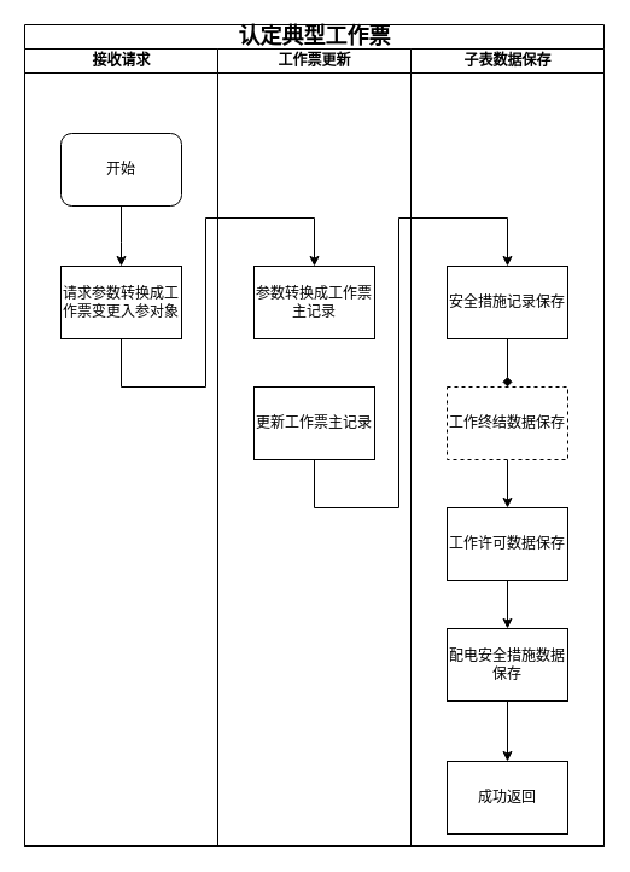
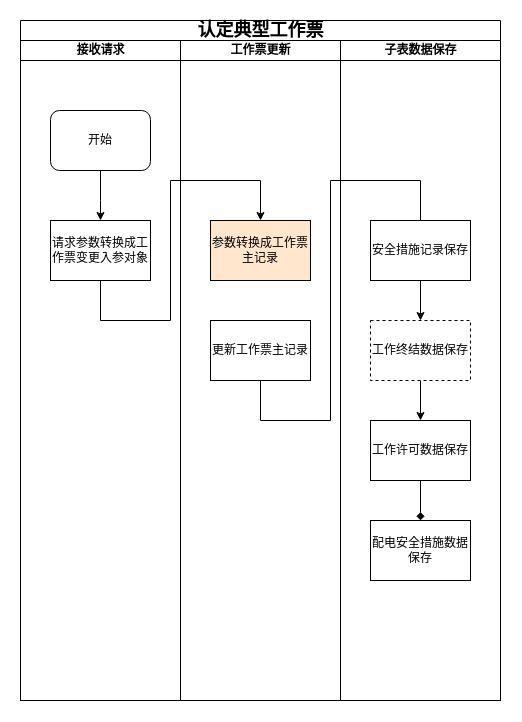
- <mxCell id="22" style="edgeStyle=orthogonalEdgeStyle;rounded=0;orthogonalLoop=1;jettySize=auto;html=1;exitX=0.5;exitY=1;exitDx=0;exitDy=0;entryX=0.5;entryY=0;entryDx=0;entryDy=0;" edge="1" parent="2" source="9" target="12"><mxGeometry relative="1" as="geometry"><Array as="points"><mxPoint x="240" y="400" /><mxPoint x="310" y="400" /><mxPoint x="310" y="160" /><mxPoint x="400" y="160" /></Array></mxGeometry></mxCell>
+ <mxCell id="22" style="edgeStyle=orthogonalEdgeStyle;rounded=0;orthogonalLoop=1;jettySize=auto;html=1;exitX=0.5;exitY=1;exitDx=0;exitDy=0;entryX=0.5;entryY=0;entryDx=0;entryDy=0;endArrow=none;" edge="1" parent="2" source="9" target="12"><mxGeometry relative="1" as="geometry"><Array as="points"><mxPoint x="240" y="400" /><mxPoint x="310" y="400" /><mxPoint x="310" y="160" /><mxPoint x="400" y="160" /></Array></mxGeometry></mxCell>
- <mxCell id="8" value="&lt;span style=&quot;font-size: 12px;&quot;&gt;参数转换成工作票主记录&lt;/span&gt;" style="whiteSpace=wrap;html=1;fontSize=8;fontFamily=Verdana;rounded=0;shadow=0;labelBackgroundColor=none;strokeWidth=1;" vertex="1" parent="7"><mxGeometry x="30" y="180" width="100" height="60" as="geometry" /></mxCell>
+ <mxCell id="8" value="&lt;span style=&quot;font-size: 12px;&quot;&gt;参数转换成工作票主记录&lt;/span&gt;" style="whiteSpace=wrap;html=1;fontSize=8;fontFamily=Verdana;rounded=0;shadow=0;labelBackgroundColor=none;strokeWidth=1;fillColor=#ffe6cc;" vertex="1" parent="7"><mxGeometry x="30" y="180" width="100" height="60" as="geometry" /></mxCell>
- <mxCell id="11" style="edgeStyle=orthogonalEdgeStyle;rounded=0;orthogonalLoop=1;jettySize=auto;html=1;exitX=0.5;exitY=1;exitDx=0;exitDy=0;entryX=0.5;entryY=0;entryDx=0;entryDy=0;endArrow=diamond;" edge="1" parent="10" source="12" target="16"><mxGeometry relative="1" as="geometry" /></mxCell>
+ <mxCell id="11" style="edgeStyle=orthogonalEdgeStyle;rounded=0;orthogonalLoop=1;jettySize=auto;html=1;exitX=0.5;exitY=1;exitDx=0;exitDy=0;entryX=0.5;entryY=0;entryDx=0;entryDy=0;" edge="1" parent="10" source="12" target="16"><mxGeometry relative="1" as="geometry" /></mxCell>
- <mxCell id="17" style="edgeStyle=orthogonalEdgeStyle;rounded=0;orthogonalLoop=1;jettySize=auto;html=1;exitX=0.5;exitY=1;exitDx=0;exitDy=0;entryX=0.5;entryY=0;entryDx=0;entryDy=0;" edge="1" parent="10" source="18" target="20"><mxGeometry relative="1" as="geometry" /></mxCell>
+ <mxCell id="17" style="edgeStyle=orthogonalEdgeStyle;rounded=0;orthogonalLoop=1;jettySize=auto;html=1;exitX=0.5;exitY=1;exitDx=0;exitDy=0;entryX=0.5;entryY=0;entryDx=0;entryDy=0;endArrow=diamond;" edge="1" parent="10" source="18" target="20"><mxGeometry relative="1" as="geometry" /></mxCell>
- <mxCell id="19" style="edgeStyle=orthogonalEdgeStyle;rounded=0;orthogonalLoop=1;jettySize=auto;html=1;exitX=0.5;exitY=1;exitDx=0;exitDy=0;entryX=0.5;entryY=0;entryDx=0;entryDy=0;" edge="1" parent="10" source="20" target="21"><mxGeometry relative="1" as="geometry" /></mxCell>
- <mxCell id="21" value="&lt;span style=&quot;font-size: 12px;&quot;&gt;成功返回&lt;/span&gt;" style="whiteSpace=wrap;html=1;fontSize=8;fontFamily=Verdana;rounded=0;shadow=0;labelBackgroundColor=none;strokeWidth=1;" vertex="1" parent="10"><mxGeometry x="30" y="590" width="100" height="60" as="geometry" /></mxCell>
